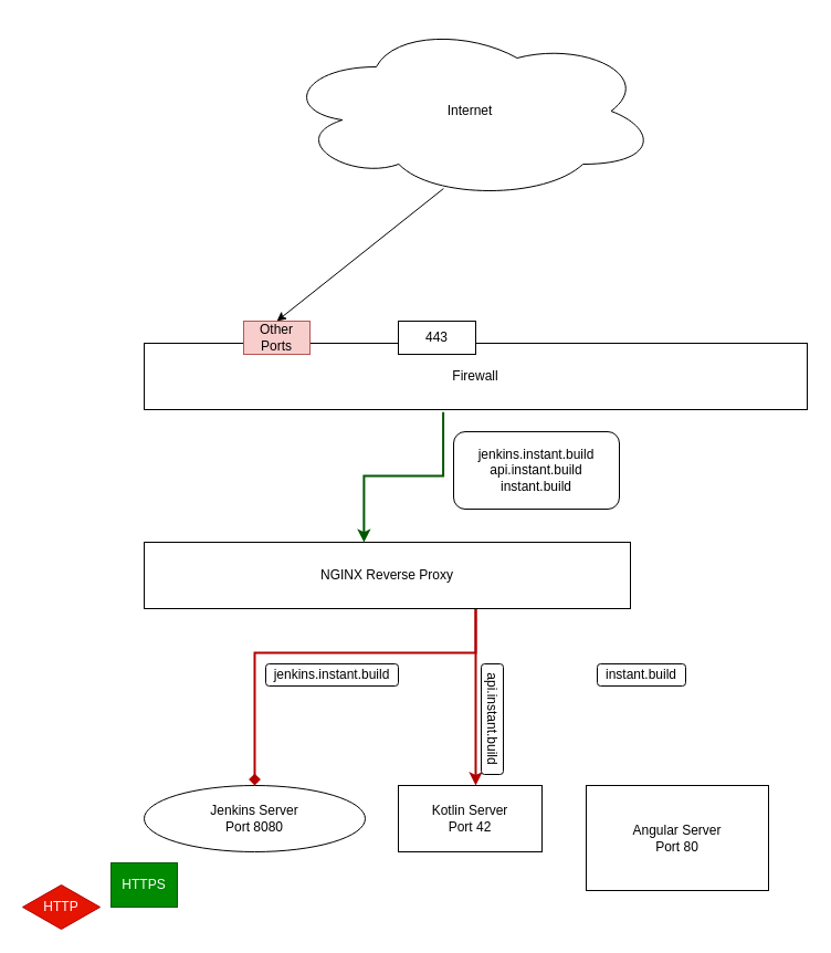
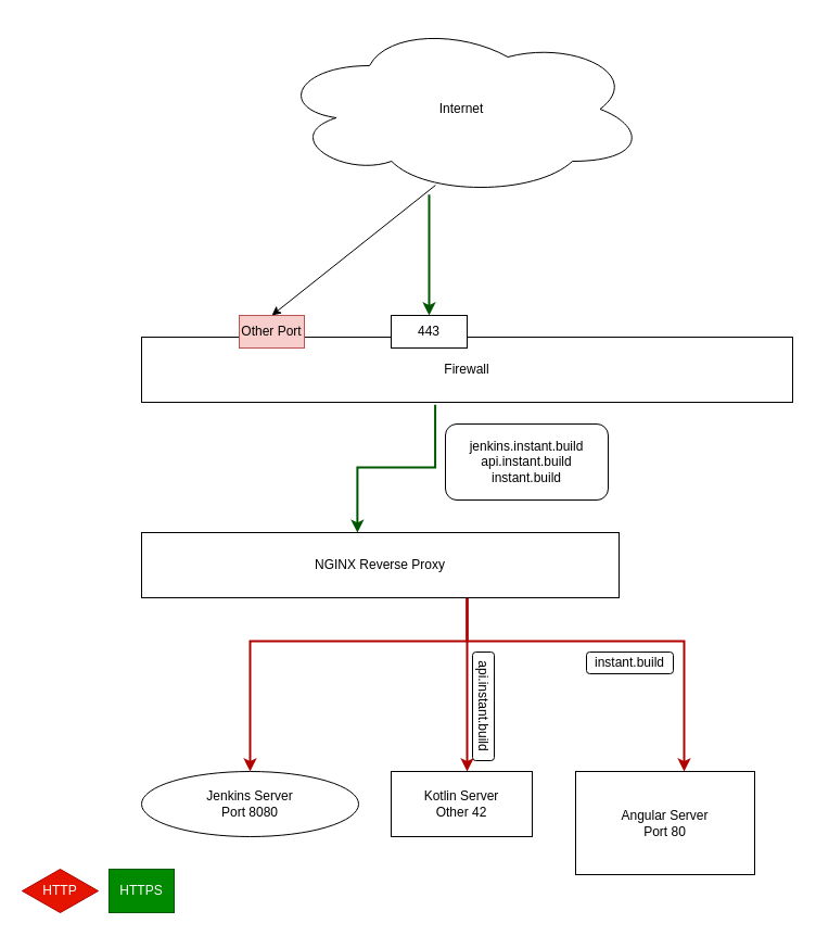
+ <mxCell id="11" style="edgeStyle=orthogonalEdgeStyle;rounded=0;orthogonalLoop=1;jettySize=auto;html=1;fillColor=#008a00;strokeColor=#005700;strokeWidth=2;" edge="1" parent="1" source="12" target="13"><mxGeometry relative="1" as="geometry"><Array as="points"><mxPoint x="395" y="210" /><mxPoint x="395" y="210" /></Array></mxGeometry></mxCell>
- <mxCell id="14" value="Other Ports" style="rounded=0;whiteSpace=wrap;html=1;fillColor=#f8cecc;strokeColor=#b85450;" vertex="1" parent="1"><mxGeometry x="220" y="290" width="60" height="30" as="geometry" /></mxCell>
+ <mxCell id="14" value="Other Port" style="rounded=0;whiteSpace=wrap;html=1;fillColor=#f8cecc;strokeColor=#b85450;" vertex="1" parent="1"><mxGeometry x="220" y="290" width="60" height="30" as="geometry" /></mxCell>
+ <mxCell id="3" style="edgeStyle=orthogonalEdgeStyle;rounded=0;orthogonalLoop=1;jettySize=auto;html=1;strokeWidth=2;fillColor=#e51400;strokeColor=#B20000;" edge="1" parent="1" source="5" target="7"><mxGeometry relative="1" as="geometry"><Array as="points"><mxPoint x="430" y="590" /><mxPoint x="630" y="590" /></Array></mxGeometry></mxCell>
- <mxCell id="17" value="jenkins.instant.build" style="rounded=1;whiteSpace=wrap;html=1;" vertex="1" parent="1"><mxGeometry x="240" y="600" width="120" height="20" as="geometry" /></mxCell>
- <mxCell id="2" style="edgeStyle=orthogonalEdgeStyle;rounded=0;orthogonalLoop=1;jettySize=auto;html=1;strokeWidth=2;fillColor=#e51400;strokeColor=#B20000;endArrow=diamond;" edge="1" parent="1" source="5" target="6"><mxGeometry relative="1" as="geometry"><Array as="points"><mxPoint x="430" y="590" /><mxPoint x="230" y="590" /></Array></mxGeometry></mxCell>
+ <mxCell id="2" style="edgeStyle=orthogonalEdgeStyle;rounded=0;orthogonalLoop=1;jettySize=auto;html=1;strokeWidth=2;fillColor=#e51400;strokeColor=#B20000;" edge="1" parent="1" source="5" target="6"><mxGeometry relative="1" as="geometry"><Array as="points"><mxPoint x="430" y="590" /><mxPoint x="230" y="590" /></Array></mxGeometry></mxCell>
- <mxCell id="8" value="&lt;div&gt;Kotlin Server&lt;/div&gt;&lt;div&gt;Port 42&lt;br&gt;&lt;/div&gt;" style="rounded=0;whiteSpace=wrap;html=1;" vertex="1" parent="1"><mxGeometry x="360" y="710" width="130" height="60" as="geometry" /></mxCell>
+ <mxCell id="8" value="&lt;div&gt;Kotlin Server&lt;/div&gt;&lt;div&gt;Other 42&lt;br&gt;&lt;/div&gt;" style="rounded=0;whiteSpace=wrap;html=1;" vertex="1" parent="1"><mxGeometry x="360" y="710" width="130" height="60" as="geometry" /></mxCell>
- <mxCell id="21" value="HTTPS" style="rounded=0;whiteSpace=wrap;html=1;fillColor=#008a00;fontColor=#ffffff;strokeColor=#005700;" vertex="1" parent="1"><mxGeometry x="100" y="780" width="60" height="40" as="geometry" /></mxCell>
+ <mxCell id="21" value="HTTPS" style="rounded=0;whiteSpace=wrap;html=1;fillColor=#008a00;fontColor=#ffffff;strokeColor=#005700;" vertex="1" parent="1"><mxGeometry x="100" y="800" width="60" height="40" as="geometry" /></mxCell>
